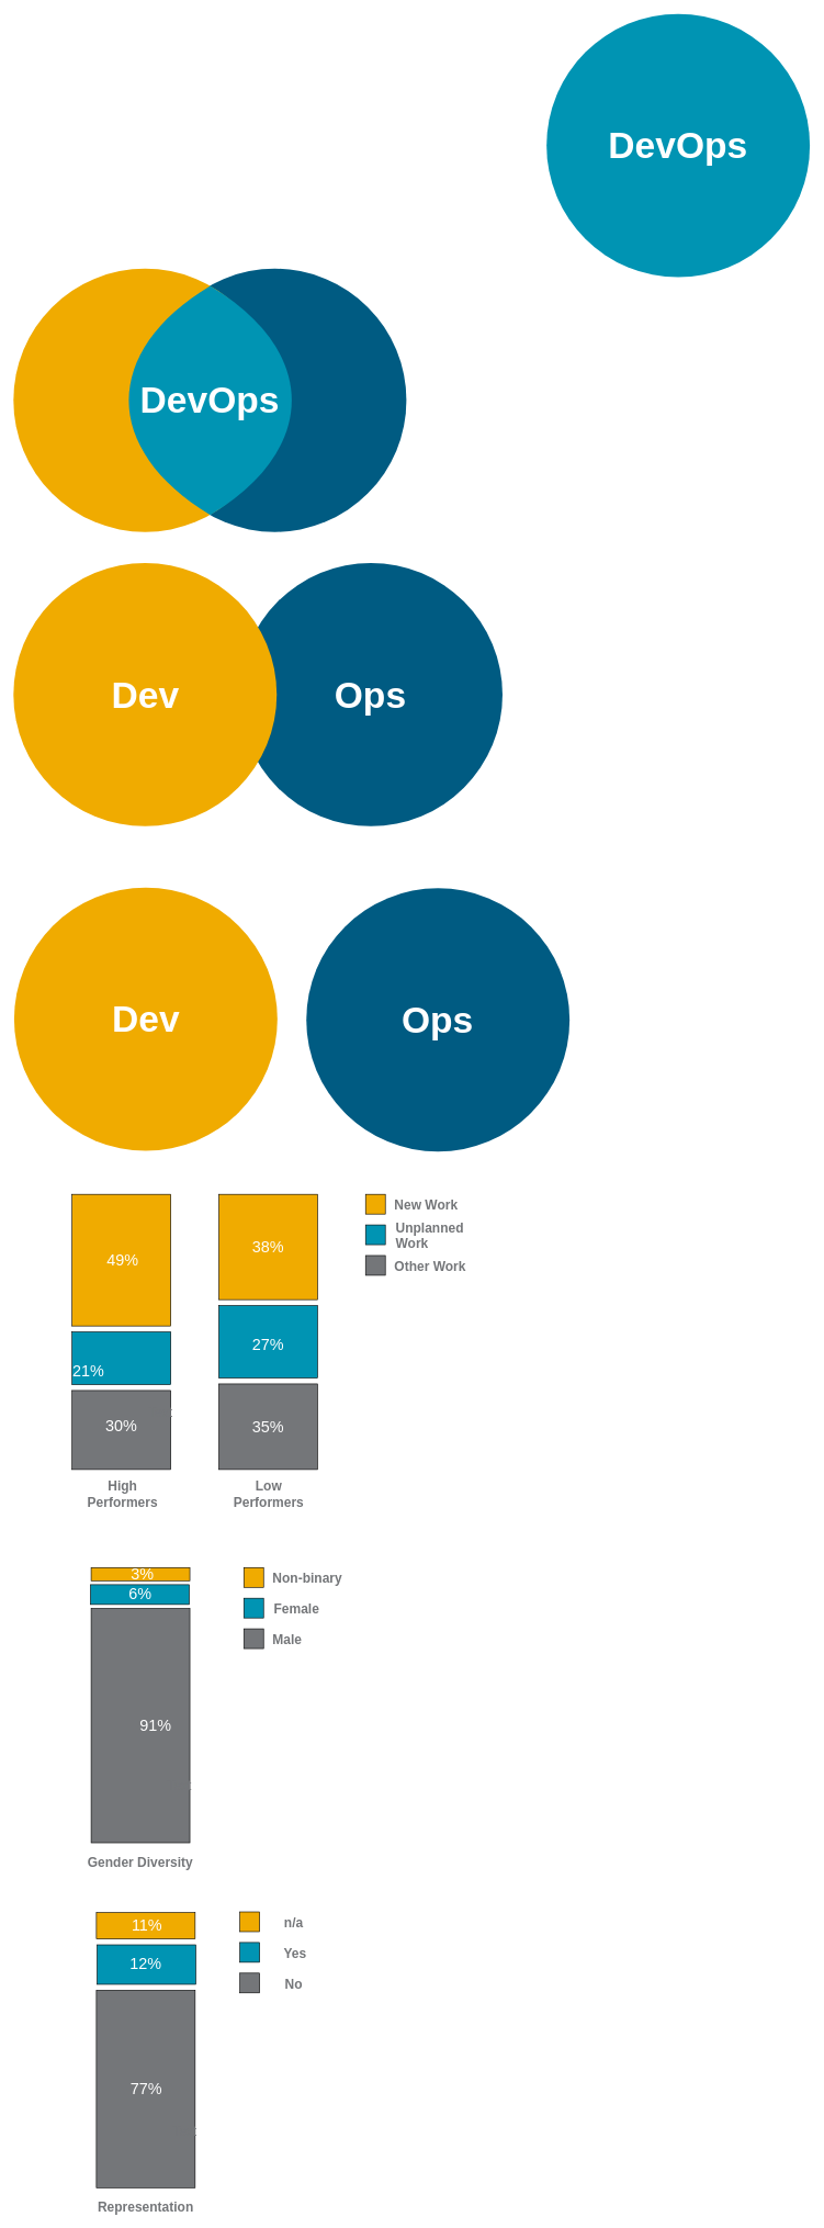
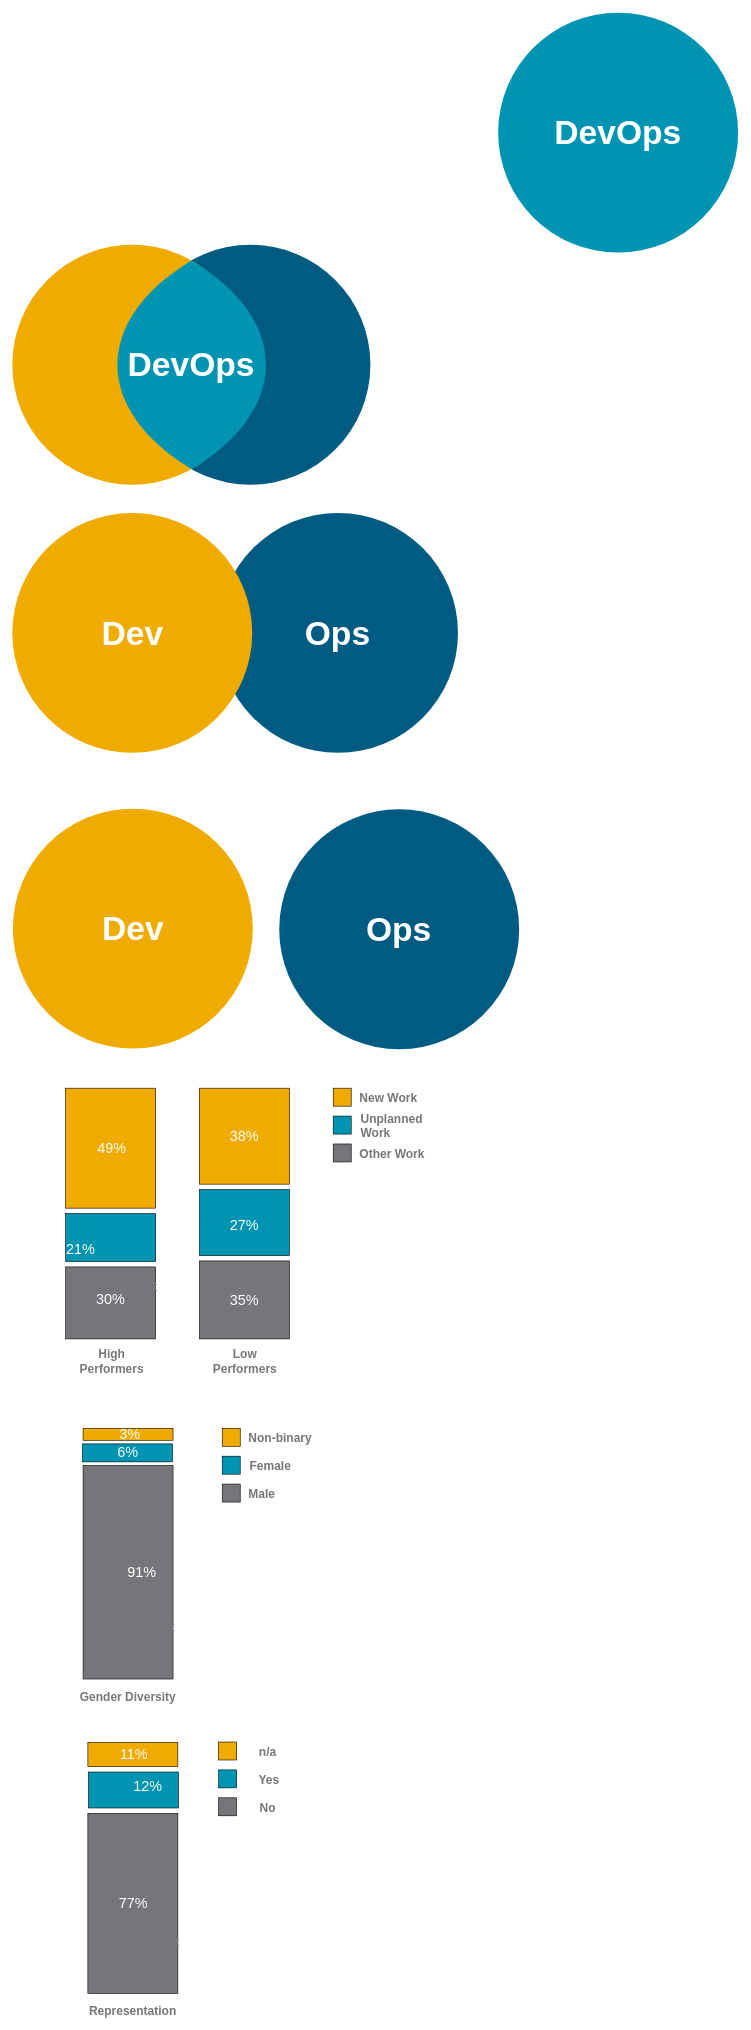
- <mxCell id="49" value="&lt;font color=&quot;#ffffff&quot; style=&quot;font-size: 24px&quot;&gt;12%&lt;/font&gt;" style="text;html=1;strokeColor=none;fillColor=none;align=center;verticalAlign=middle;whiteSpace=wrap;rounded=0;fontSize=20;fontColor=#747679;" vertex="1" parent="1"><mxGeometry x="201" y="2973" width="40" height="20" as="geometry" /></mxCell>
+ <mxCell id="49" value="&lt;font color=&quot;#ffffff&quot; style=&quot;font-size: 24px&quot;&gt;12%&lt;/font&gt;" style="text;html=1;strokeColor=none;fillColor=none;align=center;verticalAlign=middle;whiteSpace=wrap;rounded=0;fontSize=20;fontColor=#747679;" vertex="1" parent="1"><mxGeometry x="226" y="2968" width="40" height="20" as="geometry" /></mxCell>
